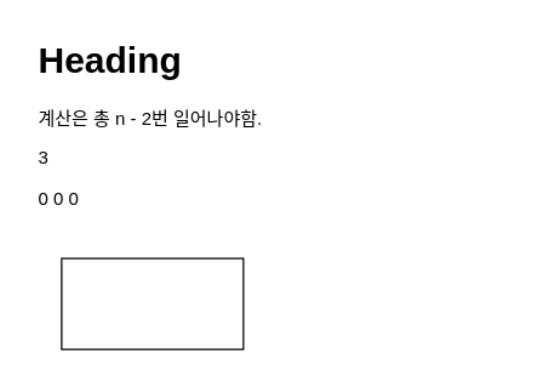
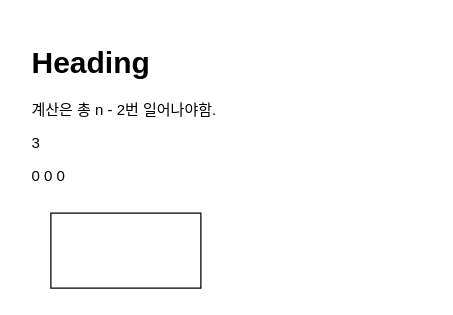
- <mxCell id="3" value="&lt;h1&gt;Heading&lt;/h1&gt;&lt;p&gt;계산은 총 n - 2번 일어나야함.&amp;nbsp;&amp;nbsp;&lt;/p&gt;&lt;p&gt;3&lt;/p&gt;&lt;p&gt;0 0 0&lt;/p&gt;&lt;p&gt;&lt;br&gt;&lt;/p&gt;" style="text;html=1;strokeColor=none;fillColor=none;spacing=5;spacingTop=-20;whiteSpace=wrap;overflow=hidden;rounded=0;" vertex="1" parent="1"><mxGeometry x="20" y="20" width="320" height="120" as="geometry" /></mxCell>
+ <mxCell id="3" value="&lt;h1&gt;Heading&lt;/h1&gt;&lt;p&gt;계산은 총 n - 2번 일어나야함.&amp;nbsp;&amp;nbsp;&lt;/p&gt;&lt;p&gt;3&lt;/p&gt;&lt;p&gt;0 0 0&lt;/p&gt;&lt;p&gt;&lt;br&gt;&lt;/p&gt;" style="text;html=1;strokeColor=none;fillColor=none;spacing=5;spacingTop=-20;whiteSpace=wrap;overflow=hidden;rounded=0;" vertex="1" parent="1"><mxGeometry x="20" y="30" width="320" height="120" as="geometry" /></mxCell>
